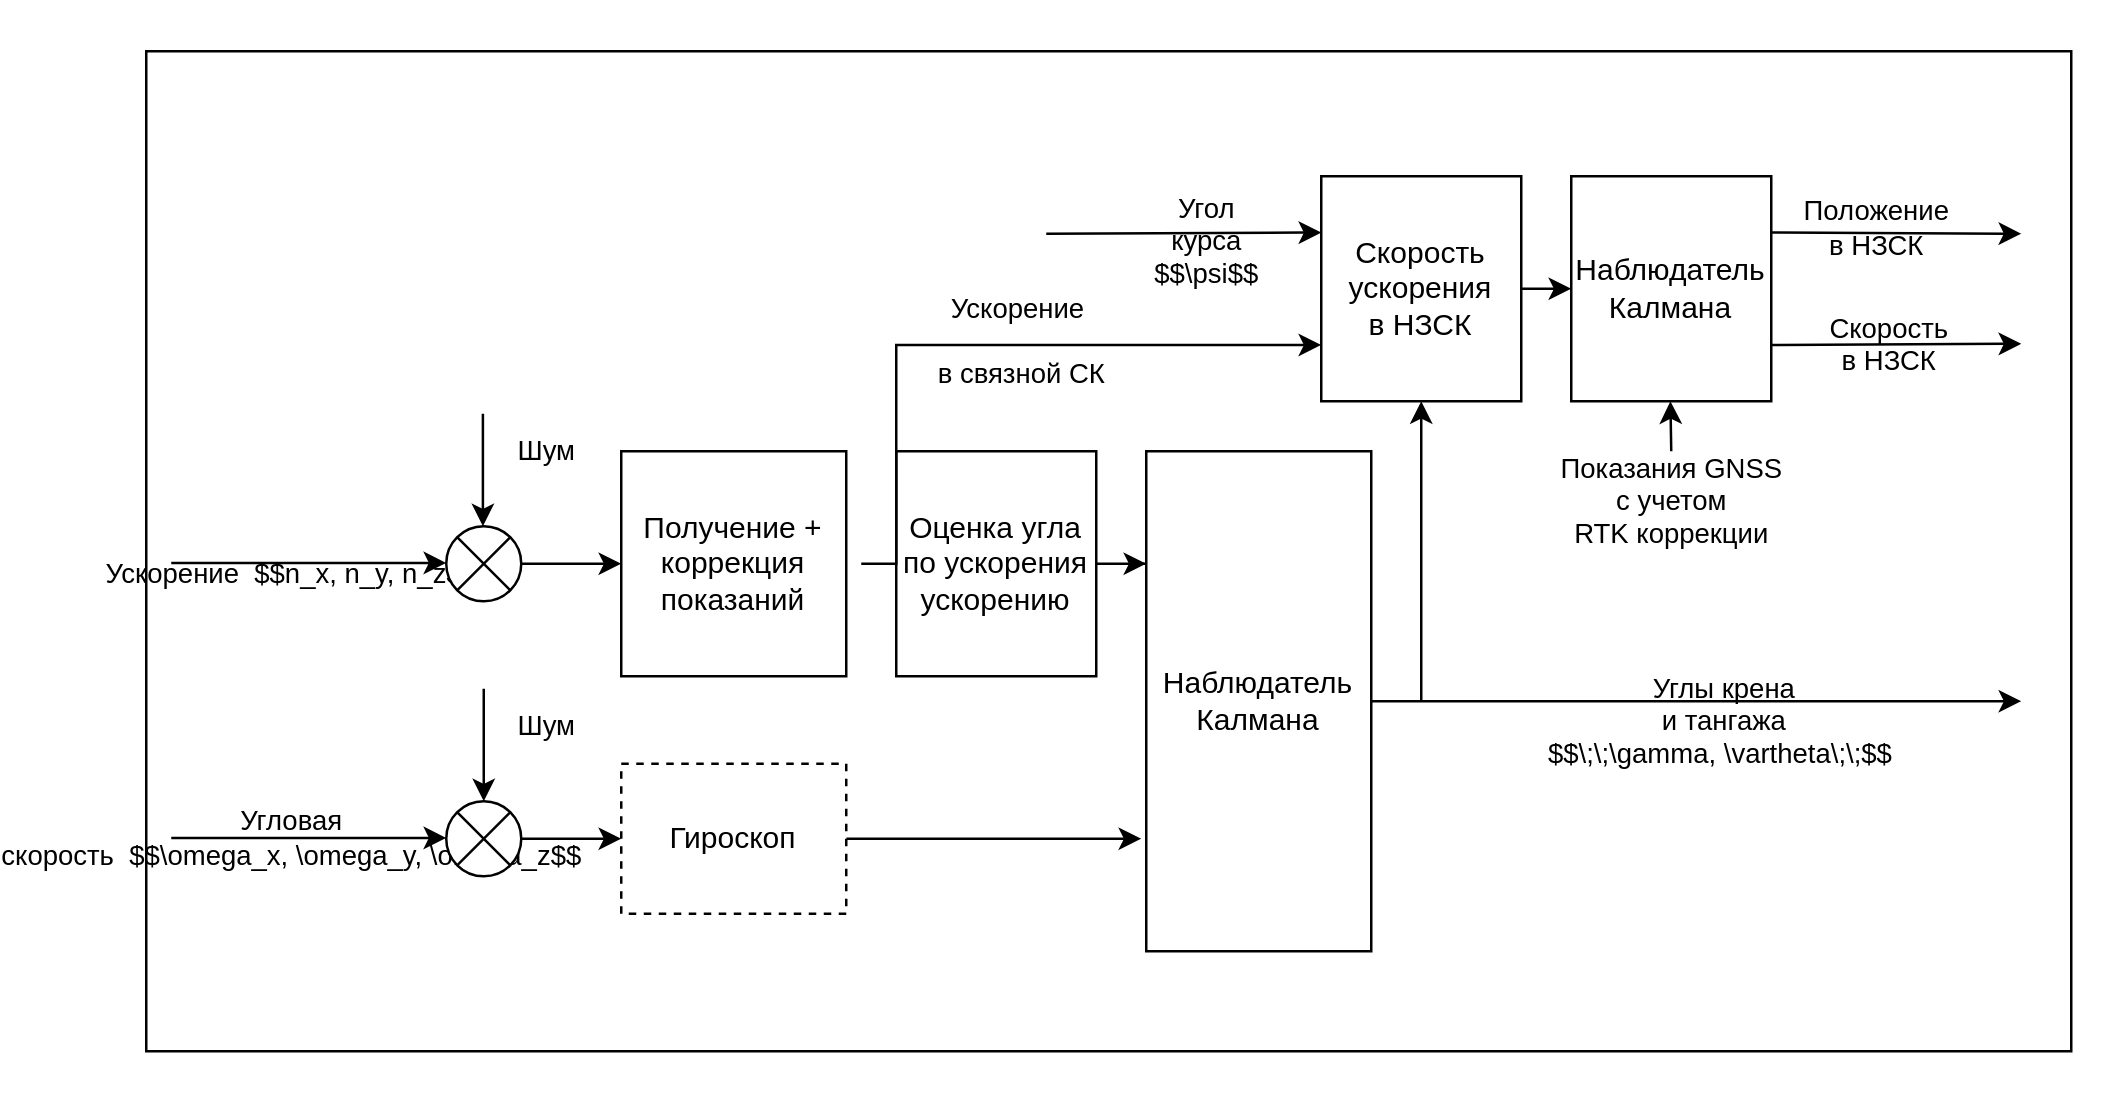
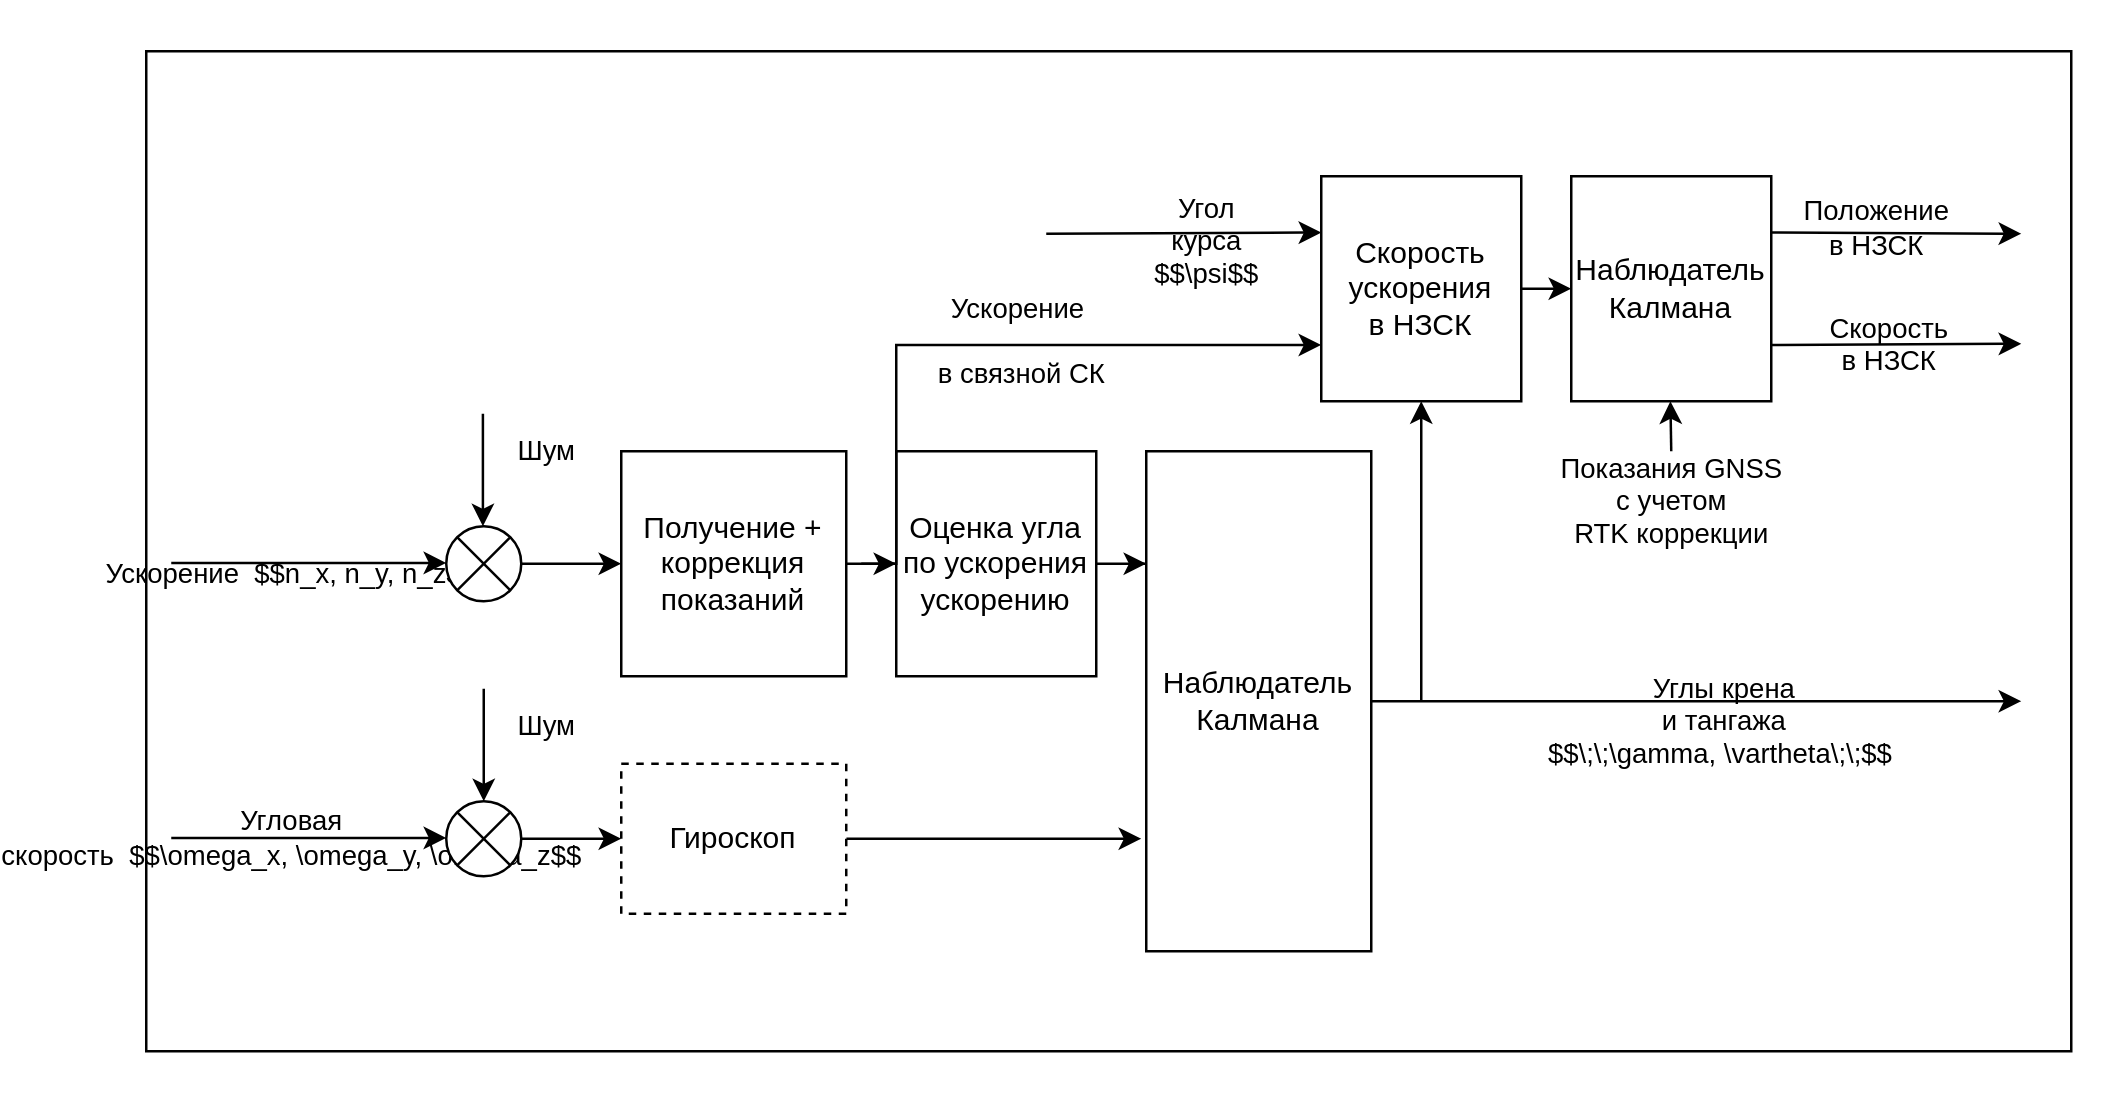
+ <mxCell id="2" style="edgeStyle=orthogonalEdgeStyle;rounded=0;orthogonalLoop=1;jettySize=auto;html=1;entryX=0;entryY=0.5;entryDx=0;entryDy=0;labelBackgroundColor=none;" edge="1" parent="1" source="3" target="10"><mxGeometry relative="1" as="geometry" /></mxCell>
